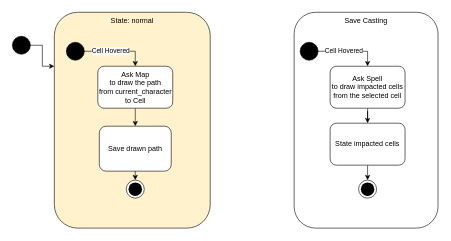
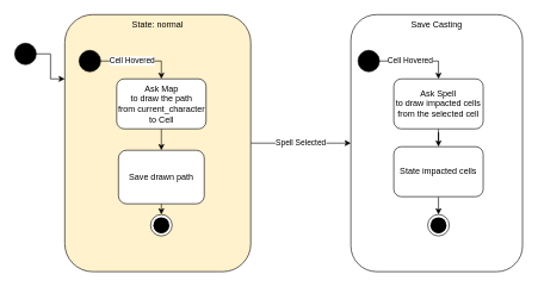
+ <mxCell id="2" value="Spell Selected" style="edgeStyle=orthogonalEdgeStyle;rounded=0;orthogonalLoop=1;jettySize=auto;html=1;exitX=1;exitY=0.5;exitDx=0;exitDy=0;labelBackgroundColor=#ffffff;" edge="1" parent="1" source="3" target="4"><mxGeometry relative="1" as="geometry" /></mxCell>
